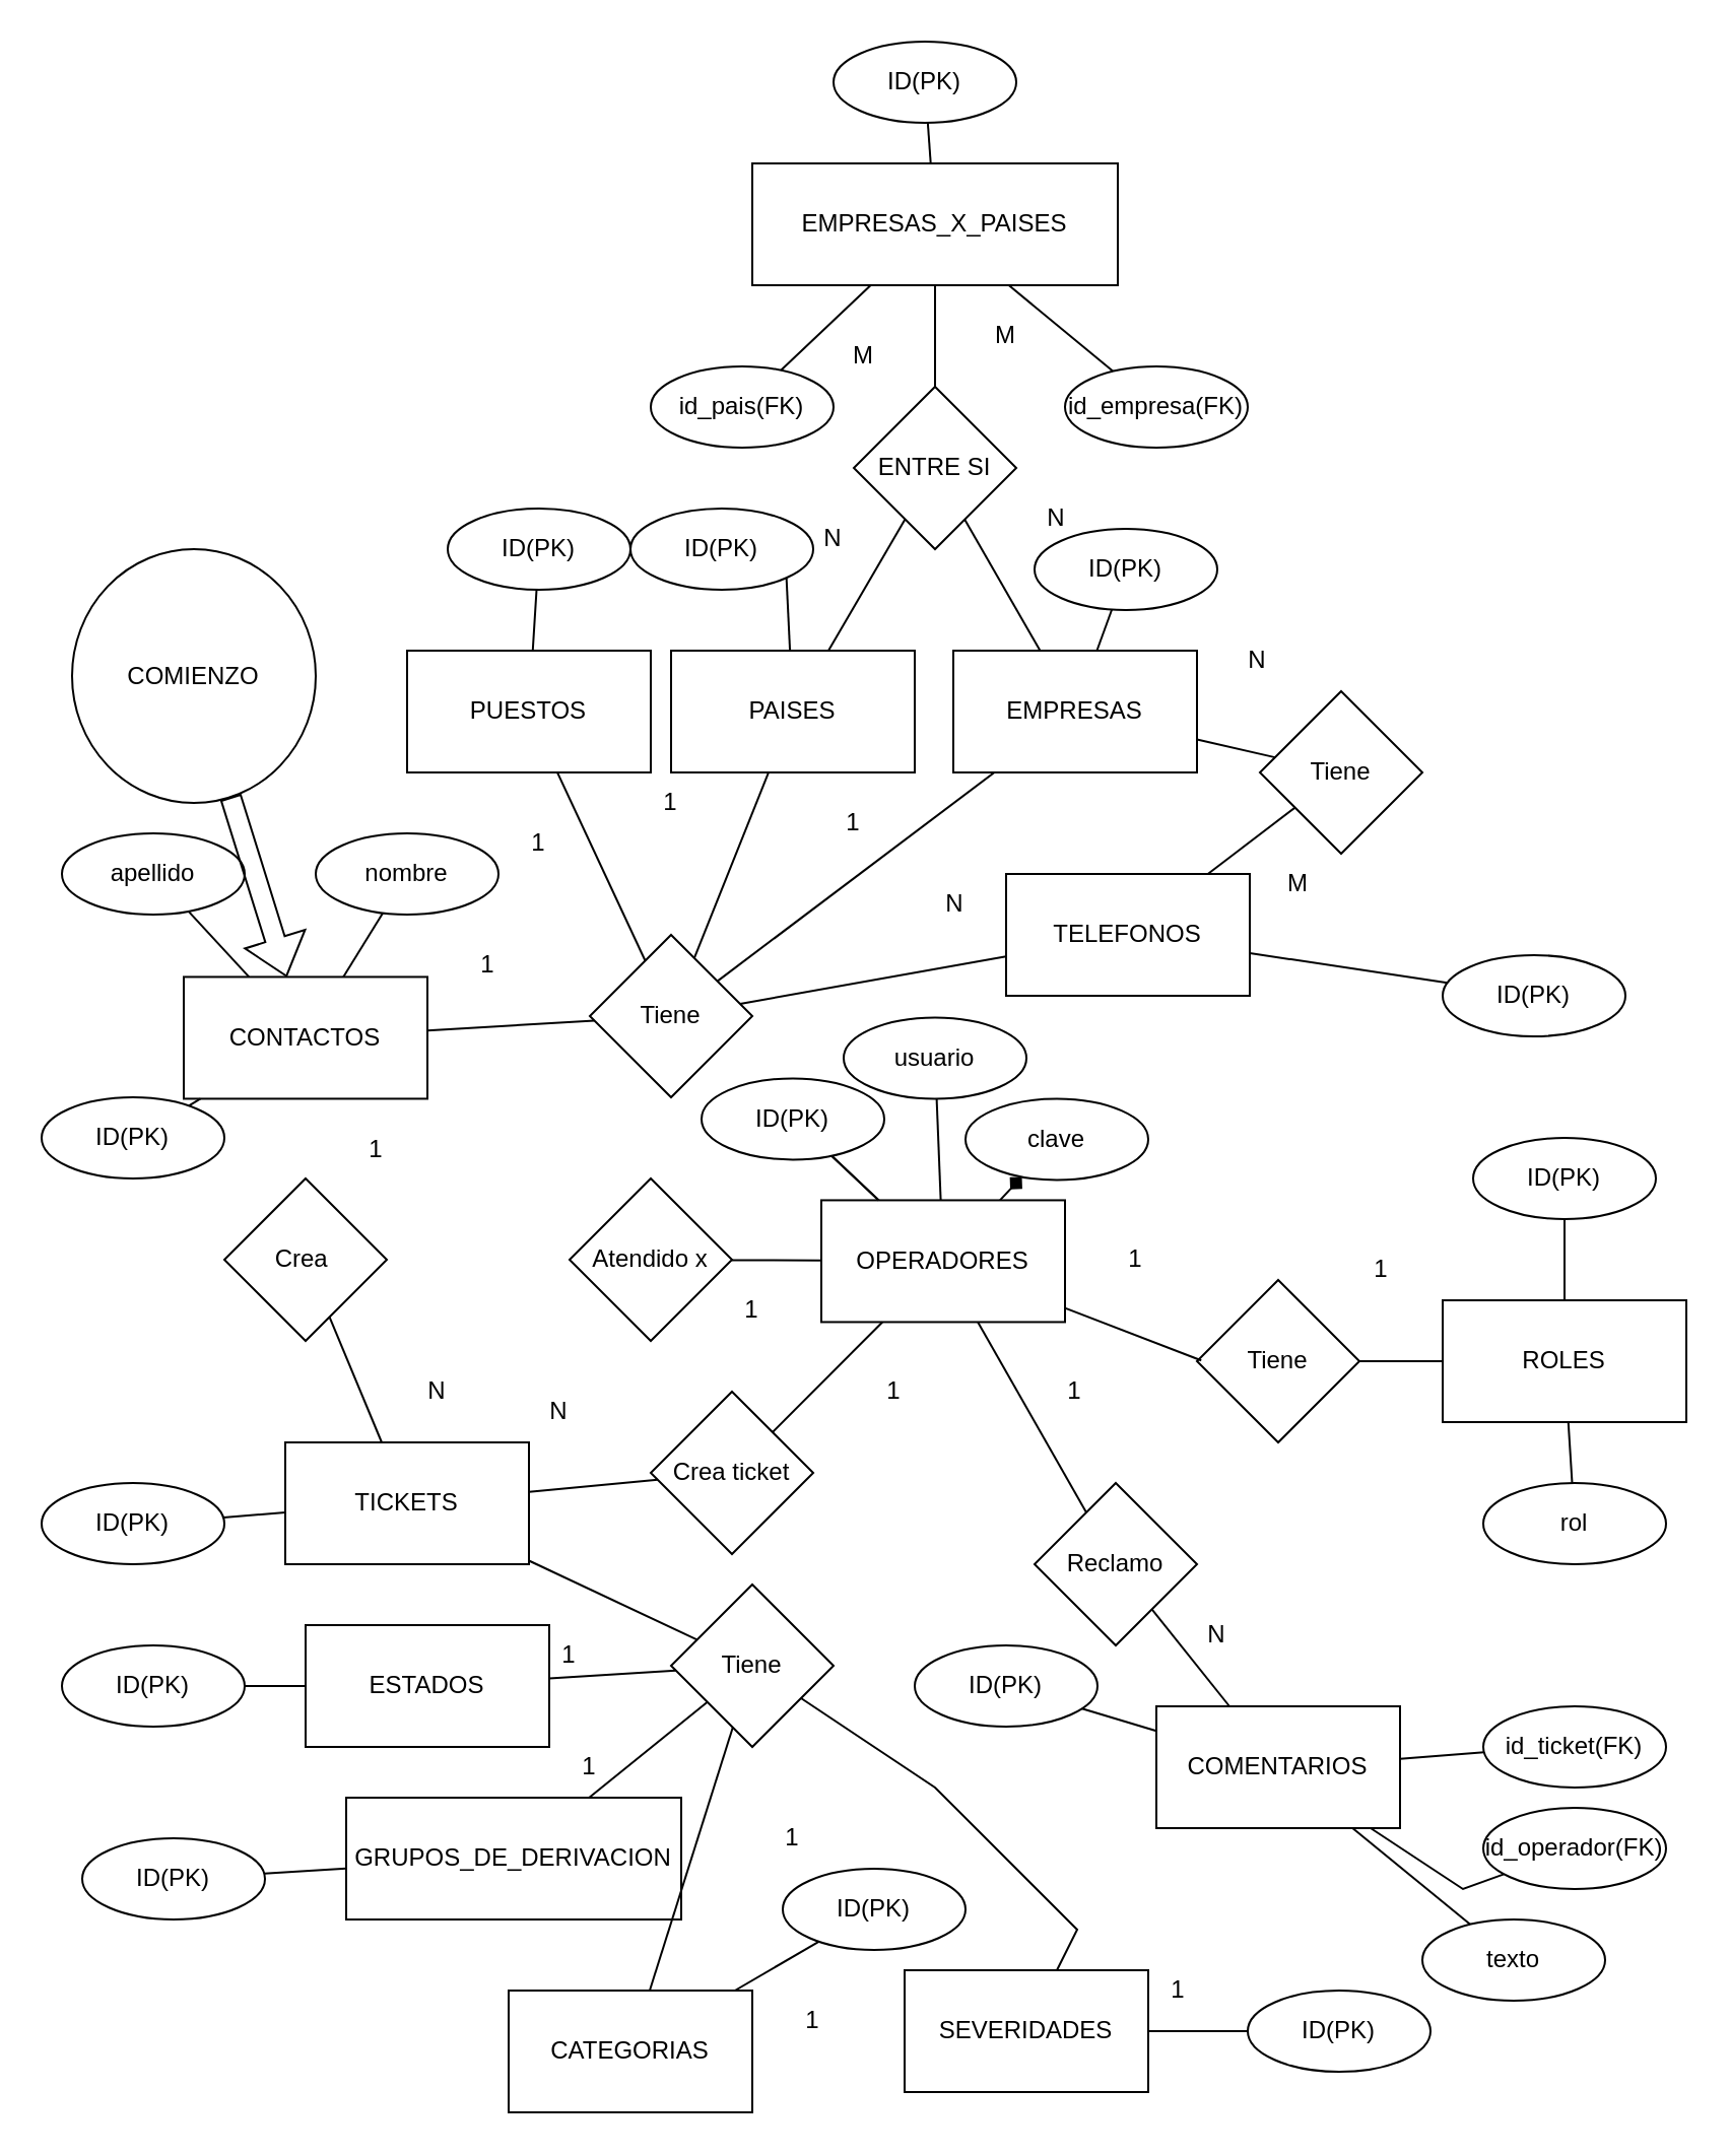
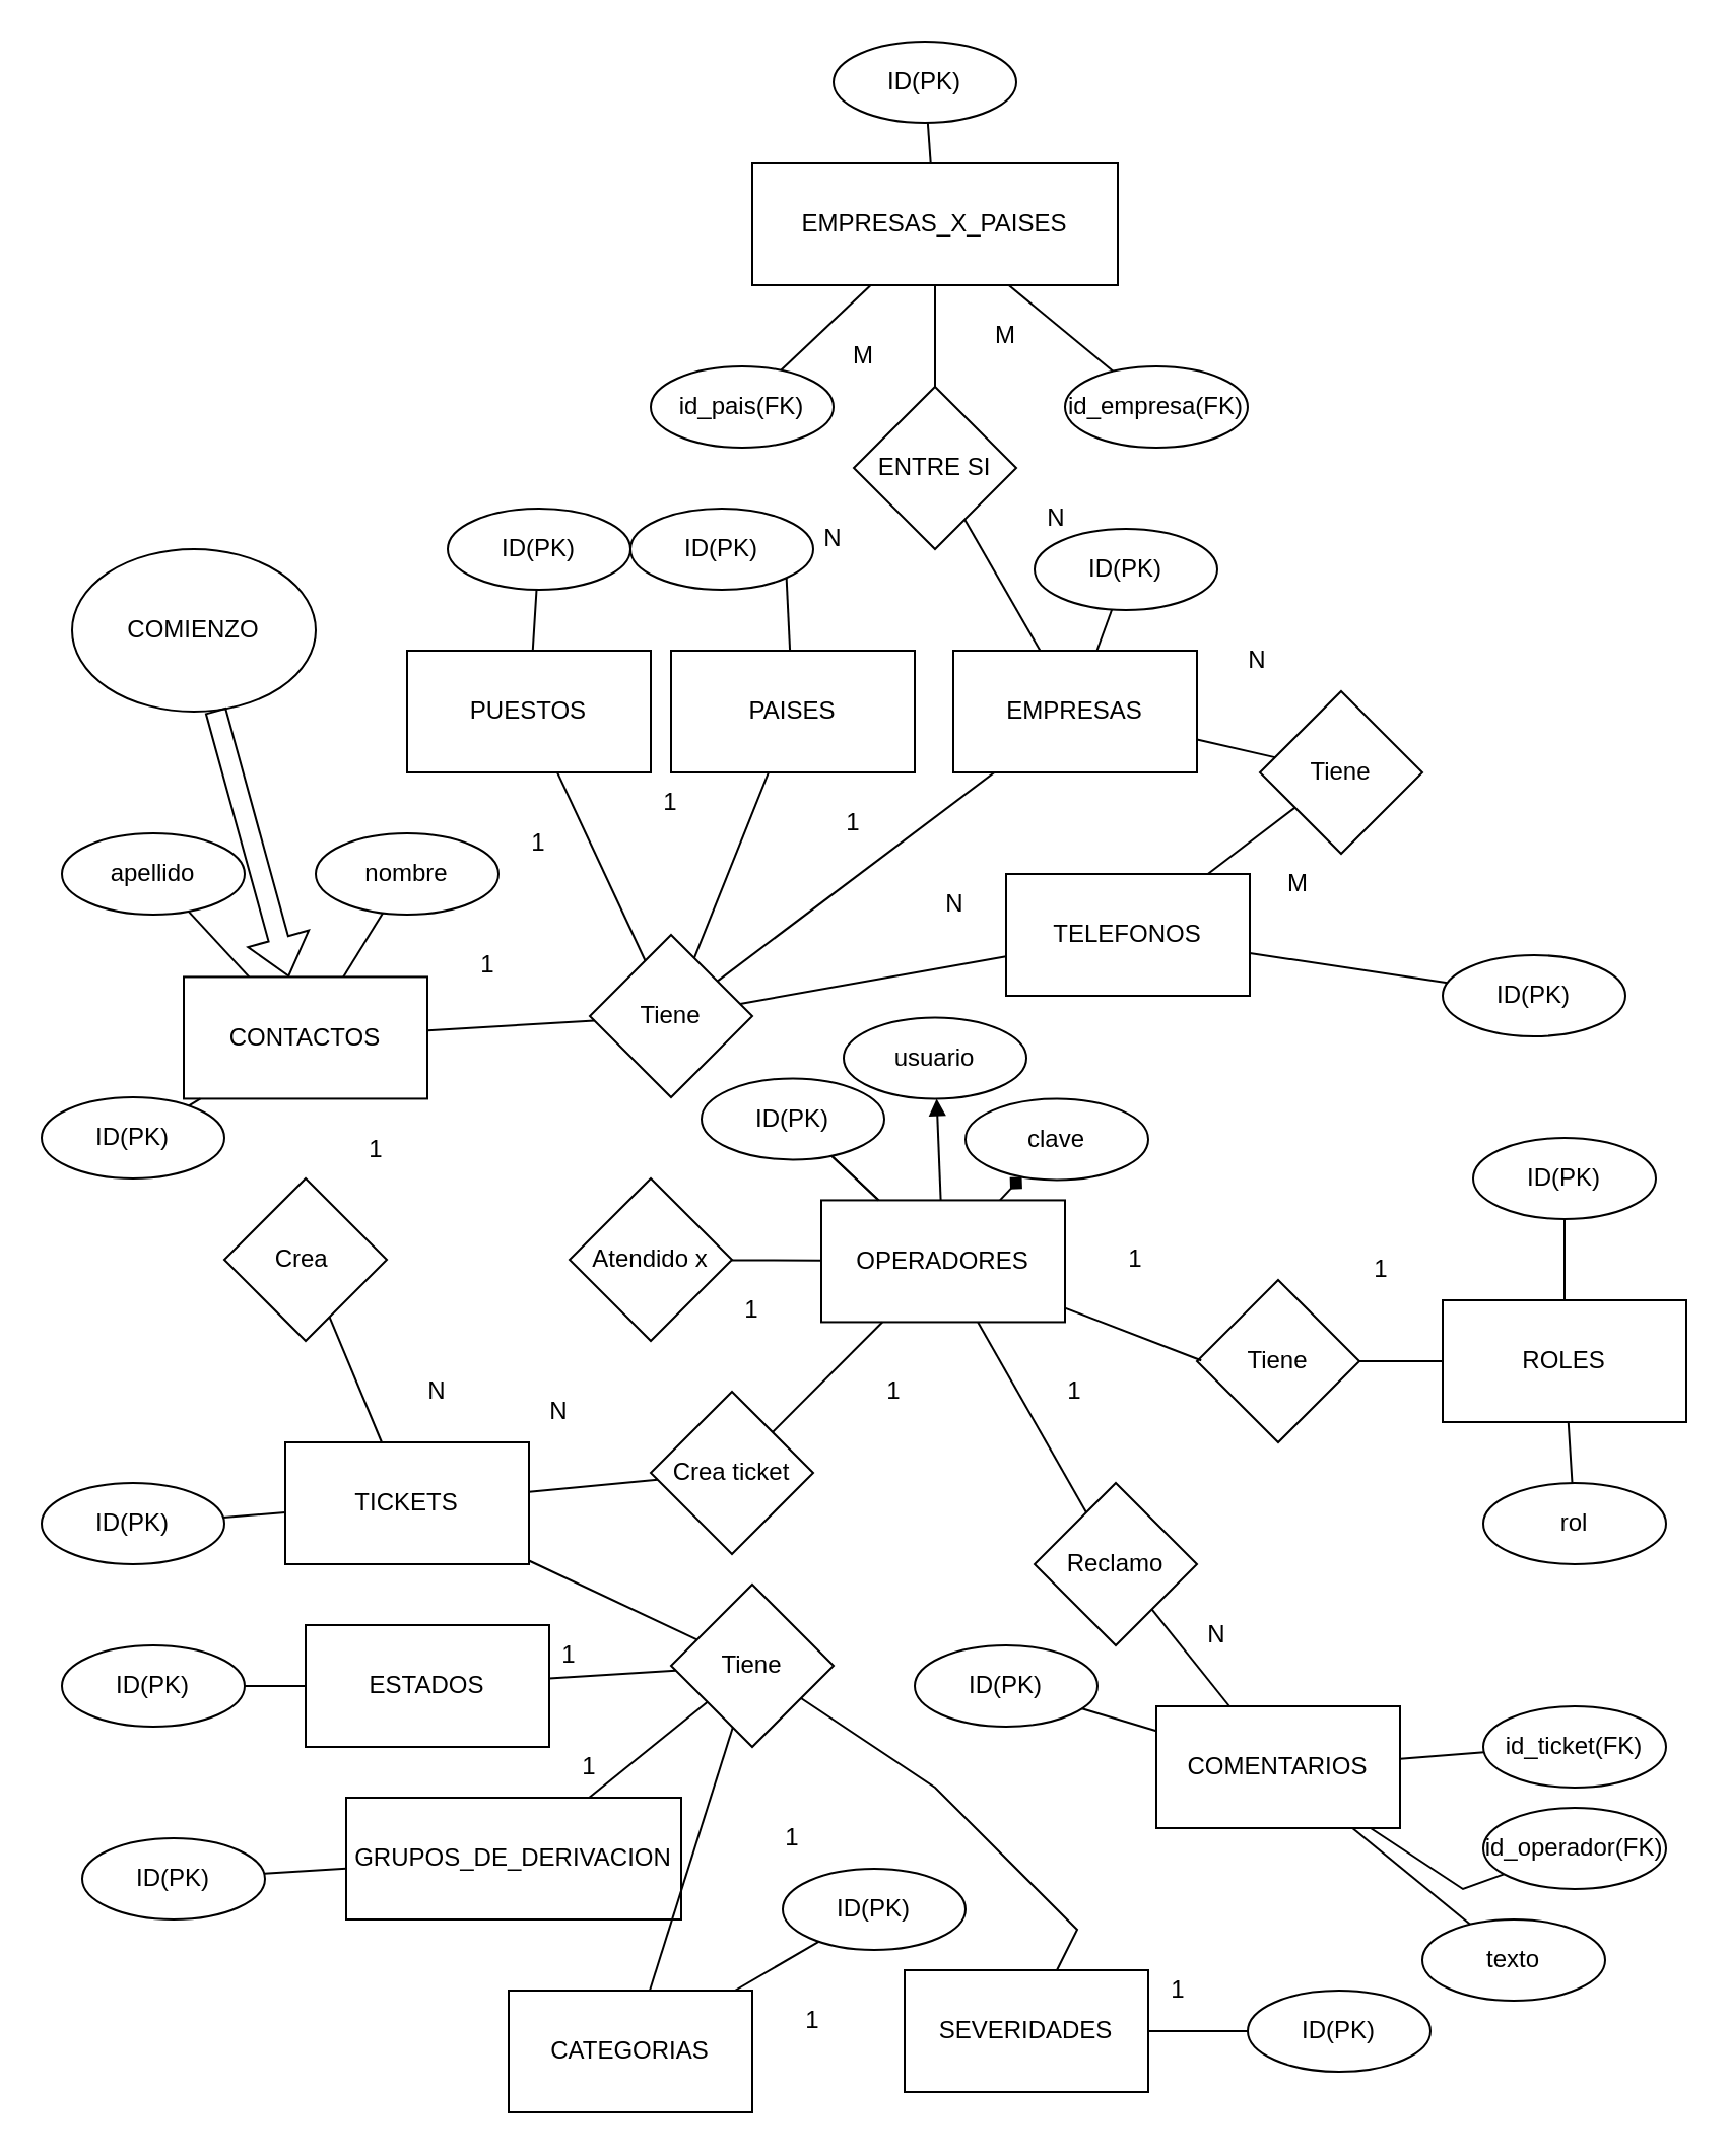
- <mxCell id="55" value="" style="endArrow=none;html=1;rounded=0;" parent="1" source="53" target="34" edge="1"><mxGeometry width="50" height="50" relative="1" as="geometry"><mxPoint x="320" y="740" as="sourcePoint" /><mxPoint x="370" y="690" as="targetPoint" /></mxGeometry></mxCell>
- <mxCell id="96" value="COMIENZO&lt;br&gt;" style="ellipse;whiteSpace=wrap;html=1;" parent="1" vertex="1"><mxGeometry x="35" y="270" width="120" height="125" as="geometry" /></mxCell>
+ <mxCell id="96" value="COMIENZO&lt;br&gt;" style="ellipse;whiteSpace=wrap;html=1;" parent="1" vertex="1"><mxGeometry x="35" y="270" width="120" height="80" as="geometry" /></mxCell>
- <mxCell id="16" value="" style="endArrow=none;html=1;rounded=0;" parent="1" source="11" target="14" edge="1"><mxGeometry width="50" height="50" relative="1" as="geometry"><mxPoint x="365" y="570.72" as="sourcePoint" /><mxPoint x="459.857" y="540.716" as="targetPoint" /></mxGeometry></mxCell>
+ <mxCell id="16" value="" style="endArrow=block;html=1;rounded=0;" parent="1" source="11" target="14" edge="1"><mxGeometry width="50" height="50" relative="1" as="geometry"><mxPoint x="365" y="570.72" as="sourcePoint" /><mxPoint x="459.857" y="540.716" as="targetPoint" /></mxGeometry></mxCell>
